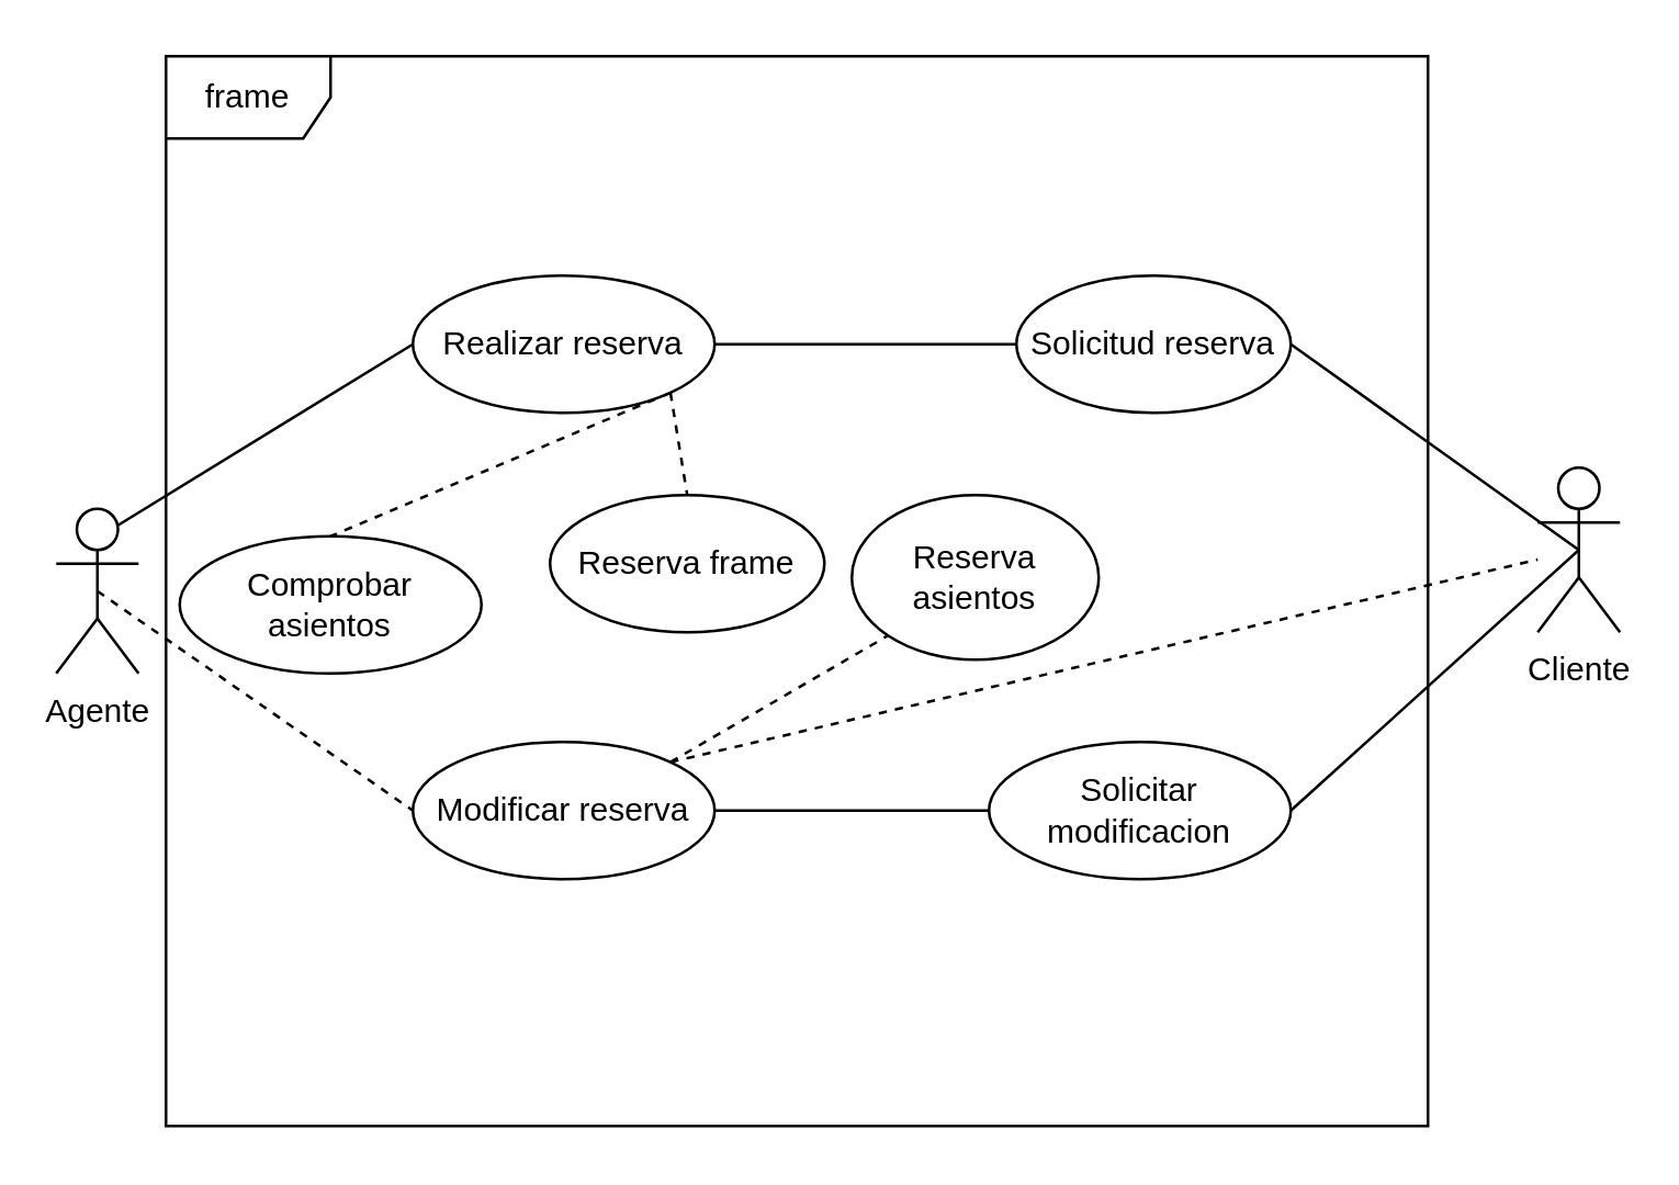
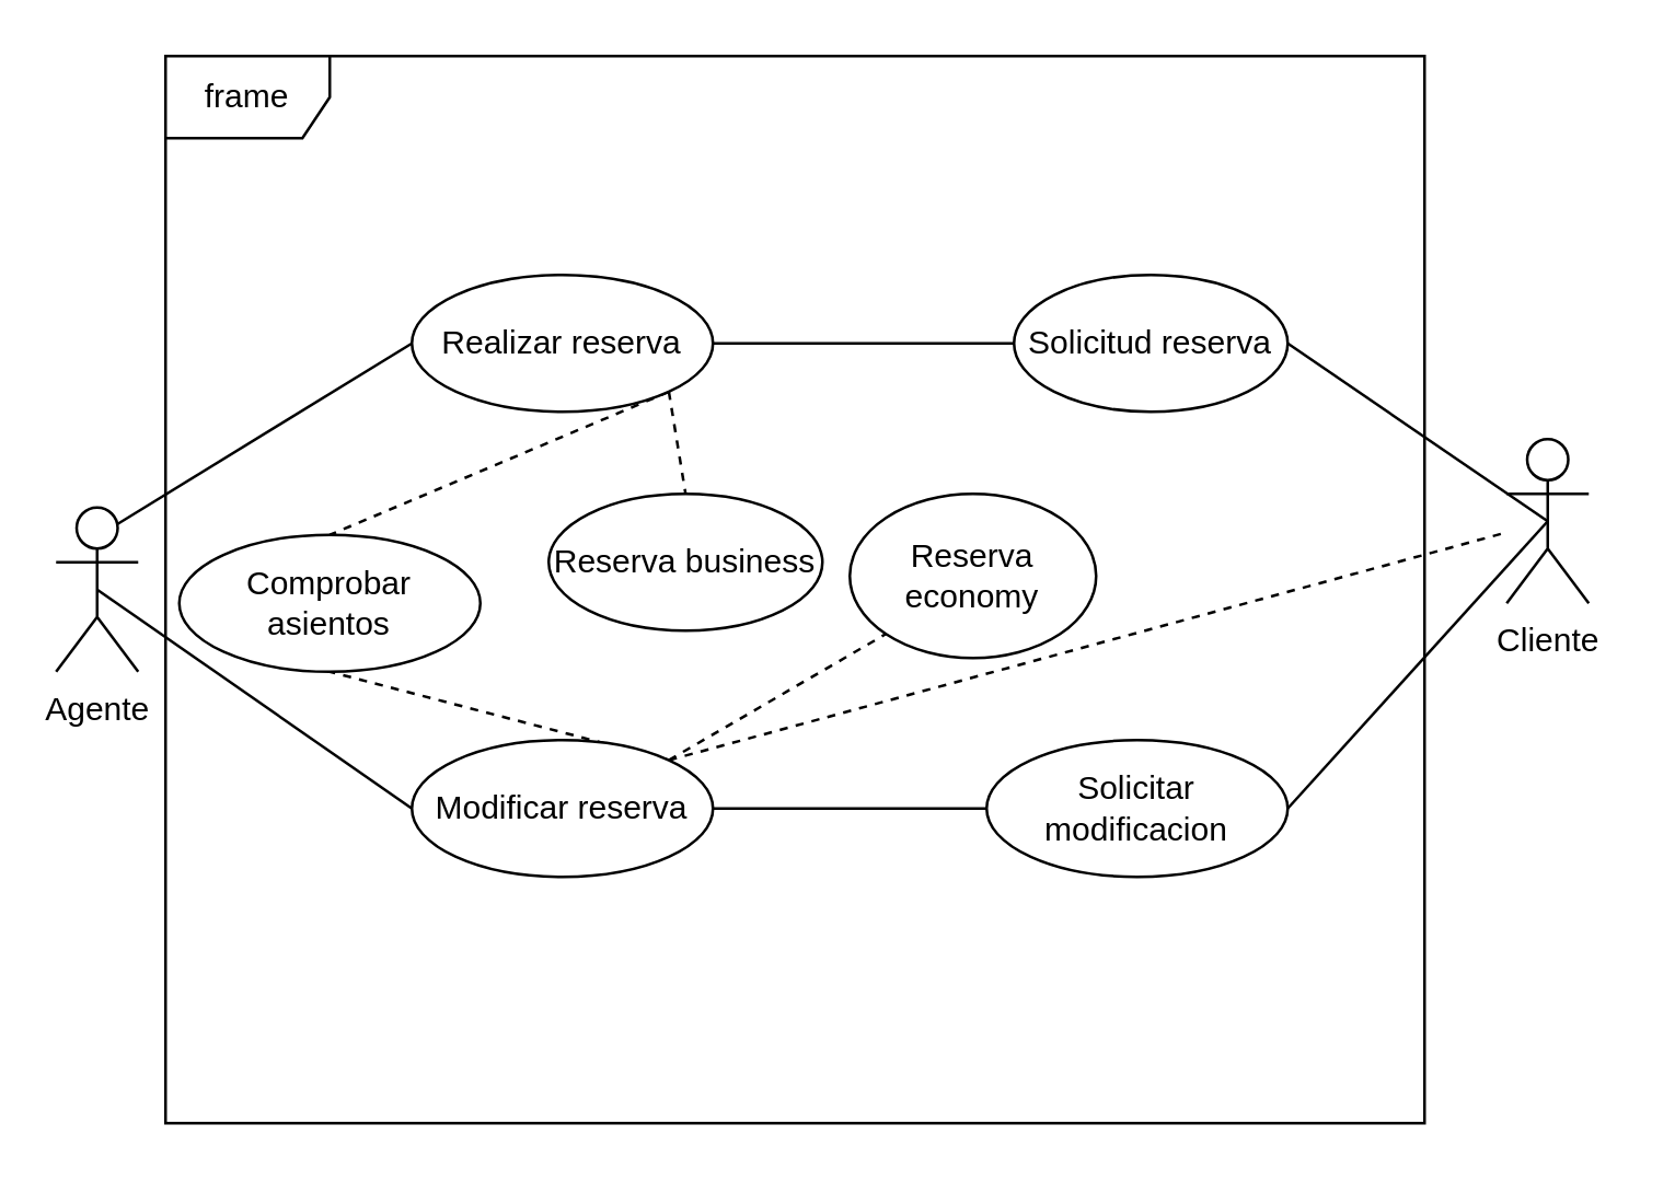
- <mxCell id="16" value="Cliente" style="shape=umlActor;verticalLabelPosition=bottom;verticalAlign=top;html=1;" vertex="1" parent="1"><mxGeometry x="560" y="170" width="30" height="60" as="geometry" /></mxCell>
+ <mxCell id="16" value="Cliente" style="shape=umlActor;verticalLabelPosition=bottom;verticalAlign=top;html=1;" vertex="1" parent="1"><mxGeometry x="550" y="160" width="30" height="60" as="geometry" /></mxCell>
- <mxCell id="21" value="Reserva frame" style="ellipse;whiteSpace=wrap;html=1;" vertex="1" parent="1"><mxGeometry x="200" y="180" width="100" height="50" as="geometry" /></mxCell>
+ <mxCell id="21" value="Reserva business" style="ellipse;whiteSpace=wrap;html=1;" vertex="1" parent="1"><mxGeometry x="200" y="180" width="100" height="50" as="geometry" /></mxCell>
- <mxCell id="22" value="Reserva asientos" style="ellipse;whiteSpace=wrap;html=1;" vertex="1" parent="1"><mxGeometry x="310" y="180" width="90" height="60" as="geometry" /></mxCell>
+ <mxCell id="22" value="Reserva economy" style="ellipse;whiteSpace=wrap;html=1;" vertex="1" parent="1"><mxGeometry x="310" y="180" width="90" height="60" as="geometry" /></mxCell>
+ <mxCell id="9" style="edgeStyle=none;html=1;exitX=1;exitY=0;exitDx=0;exitDy=0;entryX=0.5;entryY=1;entryDx=0;entryDy=0;dashed=1;endArrow=none;endFill=0;" edge="1" parent="1" source="13" target="14"><mxGeometry relative="1" as="geometry" /></mxCell>
- <mxCell id="4" style="edgeStyle=none;html=1;exitX=0.5;exitY=0.5;exitDx=0;exitDy=0;exitPerimeter=0;entryX=0;entryY=0.5;entryDx=0;entryDy=0;endArrow=none;endFill=0;dashed=1;" edge="1" parent="1" source="5" target="13"><mxGeometry relative="1" as="geometry" /></mxCell>
+ <mxCell id="4" style="edgeStyle=none;html=1;exitX=0.5;exitY=0.5;exitDx=0;exitDy=0;exitPerimeter=0;entryX=0;entryY=0.5;entryDx=0;entryDy=0;endArrow=none;endFill=0;" edge="1" parent="1" source="5" target="13"><mxGeometry relative="1" as="geometry" /></mxCell>
